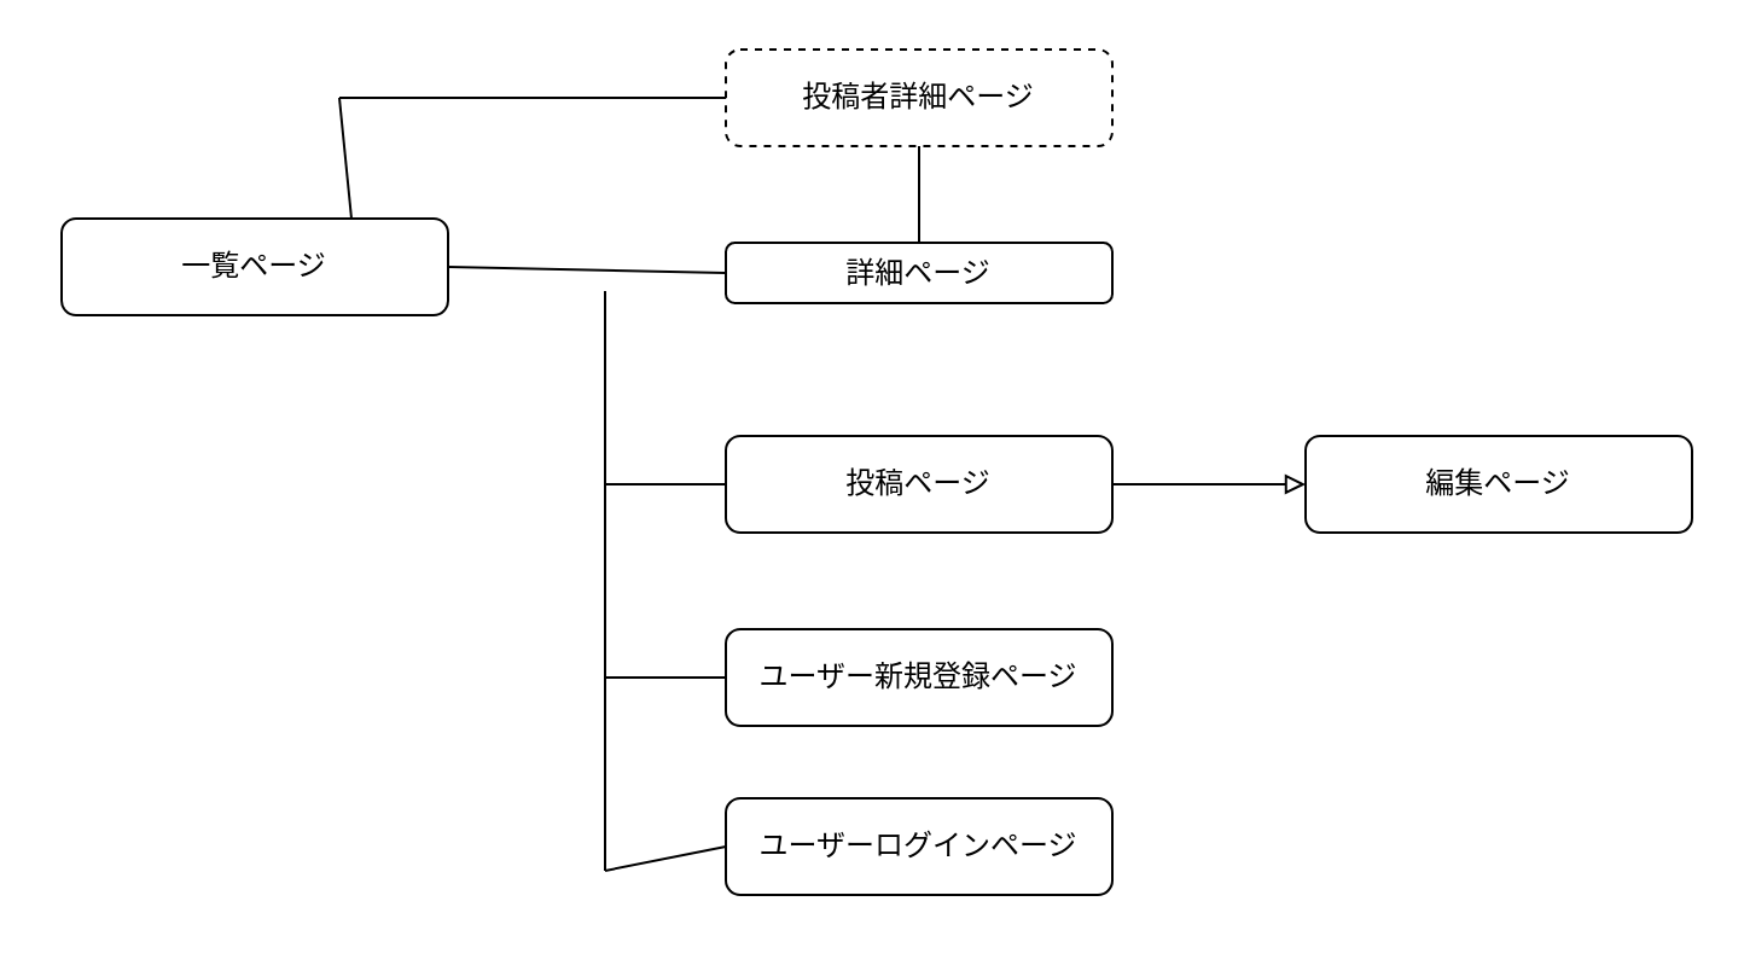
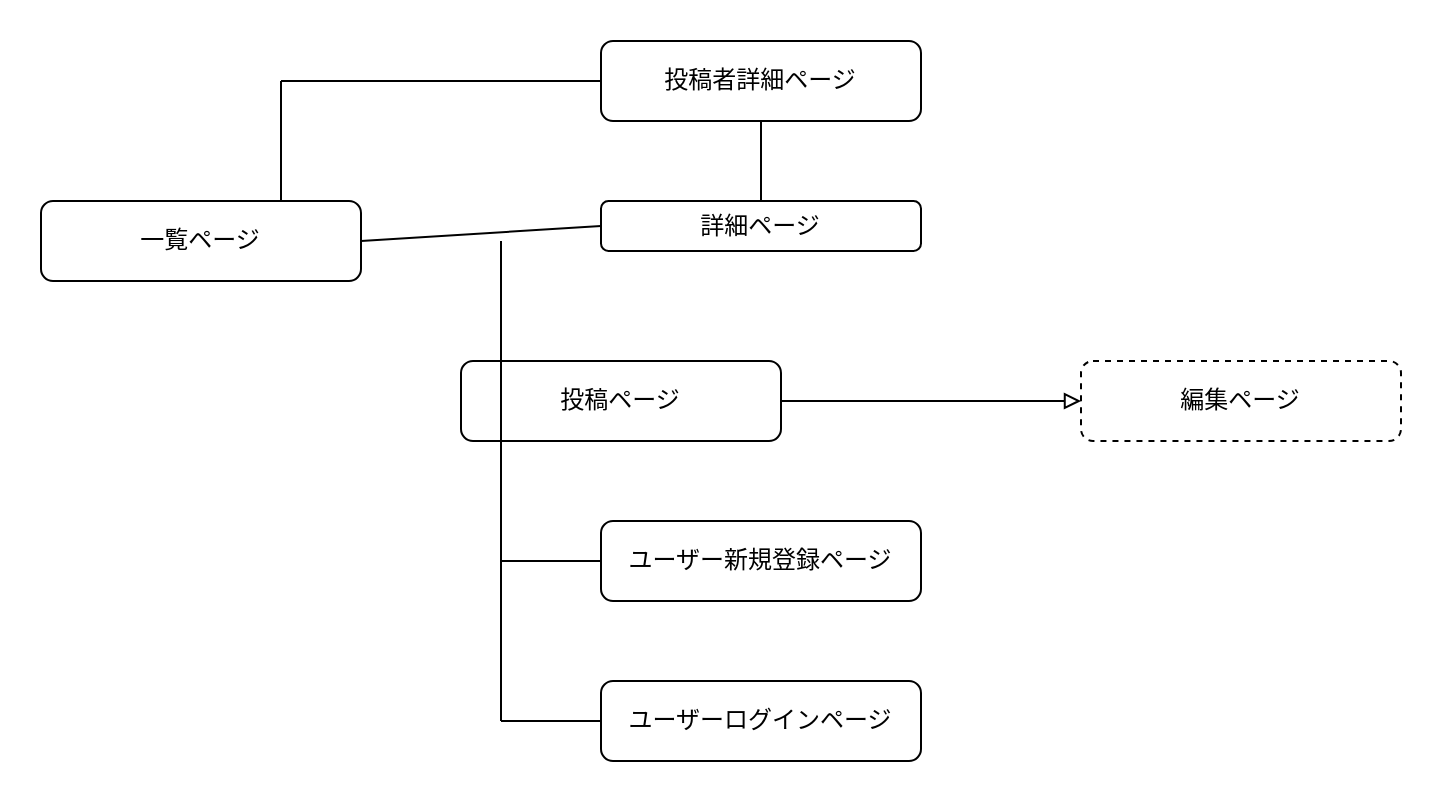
- <mxCell id="14" value="投稿者詳細ページ" style="rounded=1;whiteSpace=wrap;html=1;dashed=1;" parent="1" vertex="1"><mxGeometry x="300" y="20" width="160" height="40" as="geometry" /></mxCell>
+ <mxCell id="14" value="投稿者詳細ページ" style="rounded=1;whiteSpace=wrap;html=1;" parent="1" vertex="1"><mxGeometry x="300" y="20" width="160" height="40" as="geometry" /></mxCell>
- <mxCell id="4" value="一覧ページ" style="rounded=1;whiteSpace=wrap;html=1;" parent="1" vertex="1"><mxGeometry x="25" y="90" width="160" height="40" as="geometry" /></mxCell>
+ <mxCell id="4" value="一覧ページ" style="rounded=1;whiteSpace=wrap;html=1;" parent="1" vertex="1"><mxGeometry x="20" y="100" width="160" height="40" as="geometry" /></mxCell>
- <mxCell id="11" value="投稿ページ" style="rounded=1;whiteSpace=wrap;html=1;strokeColor=#000000;" parent="1" vertex="1"><mxGeometry x="300" y="180" width="160" height="40" as="geometry" /></mxCell>
+ <mxCell id="11" value="投稿ページ" style="rounded=1;whiteSpace=wrap;html=1;strokeColor=#000000;" parent="1" vertex="1"><mxGeometry x="230" y="180" width="160" height="40" as="geometry" /></mxCell>
- <mxCell id="8" value="編集ページ" style="rounded=1;whiteSpace=wrap;html=1;strokeColor=#000000;" parent="1" vertex="1"><mxGeometry x="540" y="180" width="160" height="40" as="geometry" /></mxCell>
+ <mxCell id="8" value="編集ページ" style="rounded=1;whiteSpace=wrap;html=1;strokeColor=#000000;dashed=1;" parent="1" vertex="1"><mxGeometry x="540" y="180" width="160" height="40" as="geometry" /></mxCell>
- <mxCell id="6" value="ユーザーログインページ" style="rounded=1;whiteSpace=wrap;html=1;strokeColor=#000000;" parent="1" vertex="1"><mxGeometry x="300" y="330" width="160" height="40" as="geometry" /></mxCell>
+ <mxCell id="6" value="ユーザーログインページ" style="rounded=1;whiteSpace=wrap;html=1;strokeColor=#000000;" parent="1" vertex="1"><mxGeometry x="300" y="340" width="160" height="40" as="geometry" /></mxCell>
